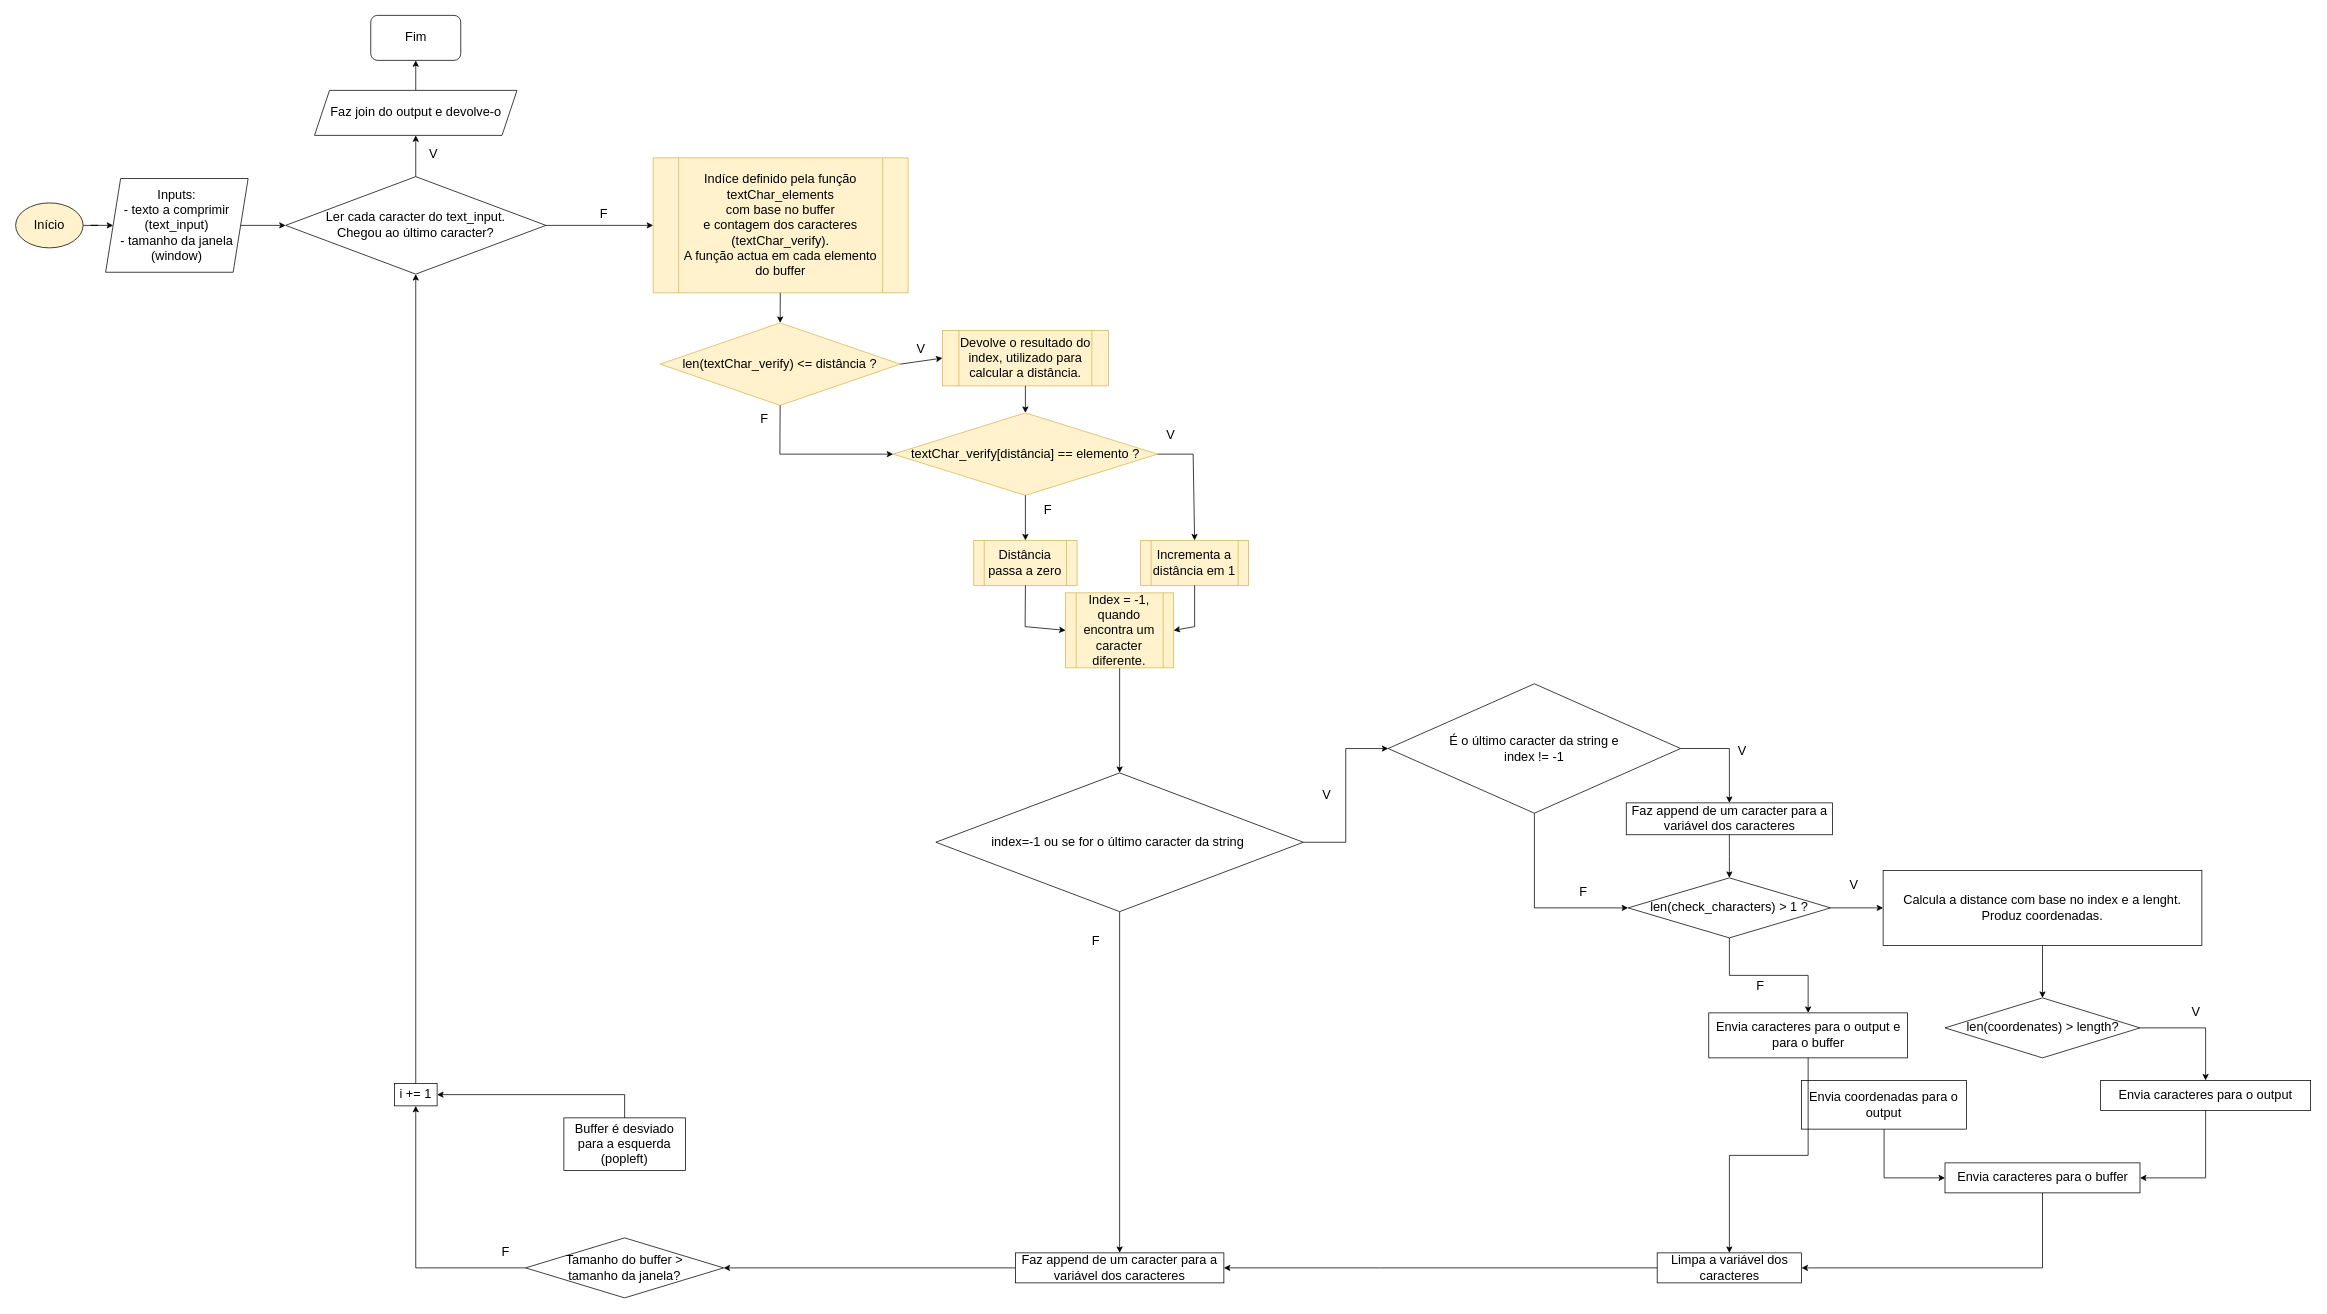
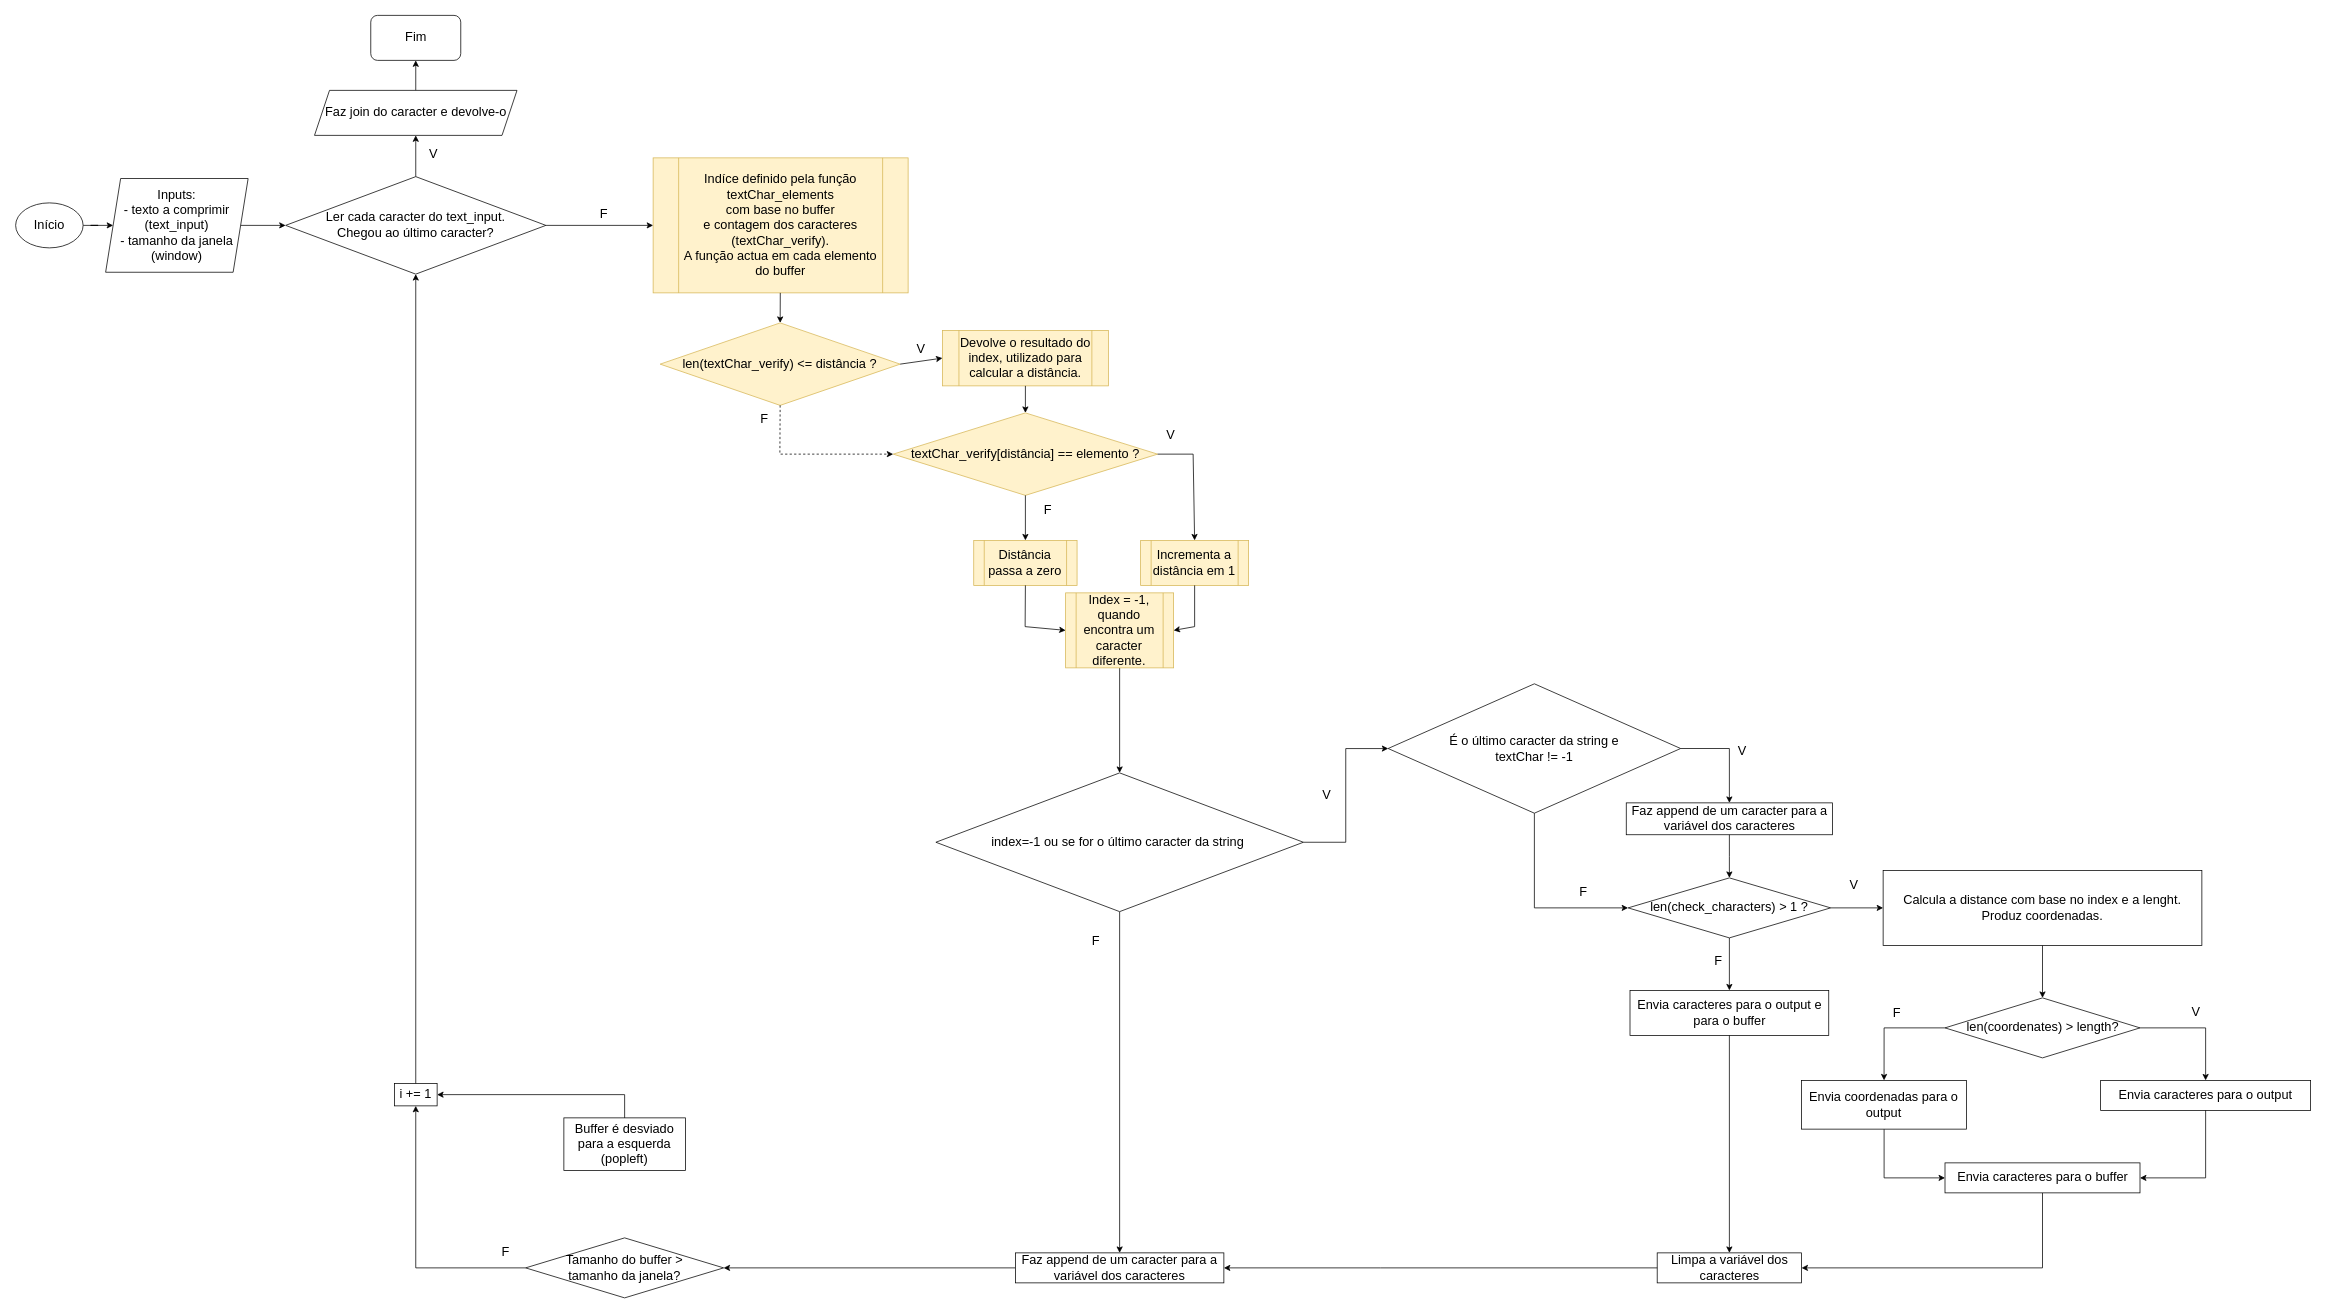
- <mxCell id="60" value="Faz join do output e devolve-o" style="shape=parallelogram;perimeter=parallelogramPerimeter;whiteSpace=wrap;html=1;fixedSize=1;fontSize=17;" parent="1" vertex="1"><mxGeometry x="418.5" y="120" width="270" height="60" as="geometry" /></mxCell>
+ <mxCell id="60" value="Faz join do caracter e devolve-o" style="shape=parallelogram;perimeter=parallelogramPerimeter;whiteSpace=wrap;html=1;fixedSize=1;fontSize=17;" parent="1" vertex="1"><mxGeometry x="418.5" y="120" width="270" height="60" as="geometry" /></mxCell>
- <mxCell id="3" value="&lt;font style=&quot;font-size: 17px;&quot;&gt;Início&lt;/font&gt;" style="ellipse;whiteSpace=wrap;html=1;fontSize=17;fillColor=#fff2cc;" parent="1" vertex="1"><mxGeometry x="20" y="270" width="90" height="60" as="geometry" /></mxCell>
+ <mxCell id="3" value="&lt;font style=&quot;font-size: 17px;&quot;&gt;Início&lt;/font&gt;" style="ellipse;whiteSpace=wrap;html=1;fontSize=17;" parent="1" vertex="1"><mxGeometry x="20" y="270" width="90" height="60" as="geometry" /></mxCell>
- <mxCell id="9" value="F" style="endArrow=classic;html=1;rounded=0;fontSize=17;exitX=0.5;exitY=1;exitDx=0;exitDy=0;entryX=0;entryY=0.5;entryDx=0;entryDy=0;" parent="1" source="8" target="13" edge="1"><mxGeometry x="-0.823" y="-21" width="50" height="50" relative="1" as="geometry"><mxPoint x="1080.62" y="576" as="sourcePoint" /><mxPoint x="1160" y="640" as="targetPoint" /><mxPoint as="offset" /><Array as="points"><mxPoint x="1039" y="605" /></Array></mxGeometry></mxCell>
+ <mxCell id="9" value="F" style="endArrow=classic;html=1;rounded=0;fontSize=17;exitX=0.5;exitY=1;exitDx=0;exitDy=0;entryX=0;entryY=0.5;entryDx=0;entryDy=0;dashed=1;" parent="1" source="8" target="13" edge="1"><mxGeometry x="-0.823" y="-21" width="50" height="50" relative="1" as="geometry"><mxPoint x="1080.62" y="576" as="sourcePoint" /><mxPoint x="1160" y="640" as="targetPoint" /><mxPoint as="offset" /><Array as="points"><mxPoint x="1039" y="605" /></Array></mxGeometry></mxCell>
- <mxCell id="29" value="&lt;div&gt;É o último caracter da string e&lt;/div&gt;&lt;div&gt;index != -1&lt;/div&gt;" style="rhombus;whiteSpace=wrap;html=1;fontSize=17;" parent="1" vertex="1"><mxGeometry x="1850" y="911.25" width="390" height="172.5" as="geometry" /></mxCell>
+ <mxCell id="29" value="&lt;div&gt;É o último caracter da string e&lt;/div&gt;&lt;div&gt;textChar != -1&lt;/div&gt;" style="rhombus;whiteSpace=wrap;html=1;fontSize=17;" parent="1" vertex="1"><mxGeometry x="1850" y="911.25" width="390" height="172.5" as="geometry" /></mxCell>
+ <mxCell id="41" value="F" style="edgeStyle=orthogonalEdgeStyle;rounded=0;orthogonalLoop=1;jettySize=auto;html=1;fontSize=17;exitX=0;exitY=0.5;exitDx=0;exitDy=0;entryX=0.5;entryY=0;entryDx=0;entryDy=0;" parent="1" source="37" target="40" edge="1"><mxGeometry x="-0.143" y="-20" relative="1" as="geometry"><mxPoint x="3280" y="1220" as="sourcePoint" /><mxPoint x="3360" y="1220" as="targetPoint" /><mxPoint y="1" as="offset" /></mxGeometry></mxCell>
- <mxCell id="45" value="Envia caracteres para o output e para o buffer" style="whiteSpace=wrap;html=1;fontSize=17;" parent="1" vertex="1"><mxGeometry x="2277.5" y="1350" width="265" height="60" as="geometry" /></mxCell>
+ <mxCell id="45" value="Envia caracteres para o output e para o buffer" style="whiteSpace=wrap;html=1;fontSize=17;" parent="1" vertex="1"><mxGeometry x="2172.5" y="1320" width="265" height="60" as="geometry" /></mxCell>
